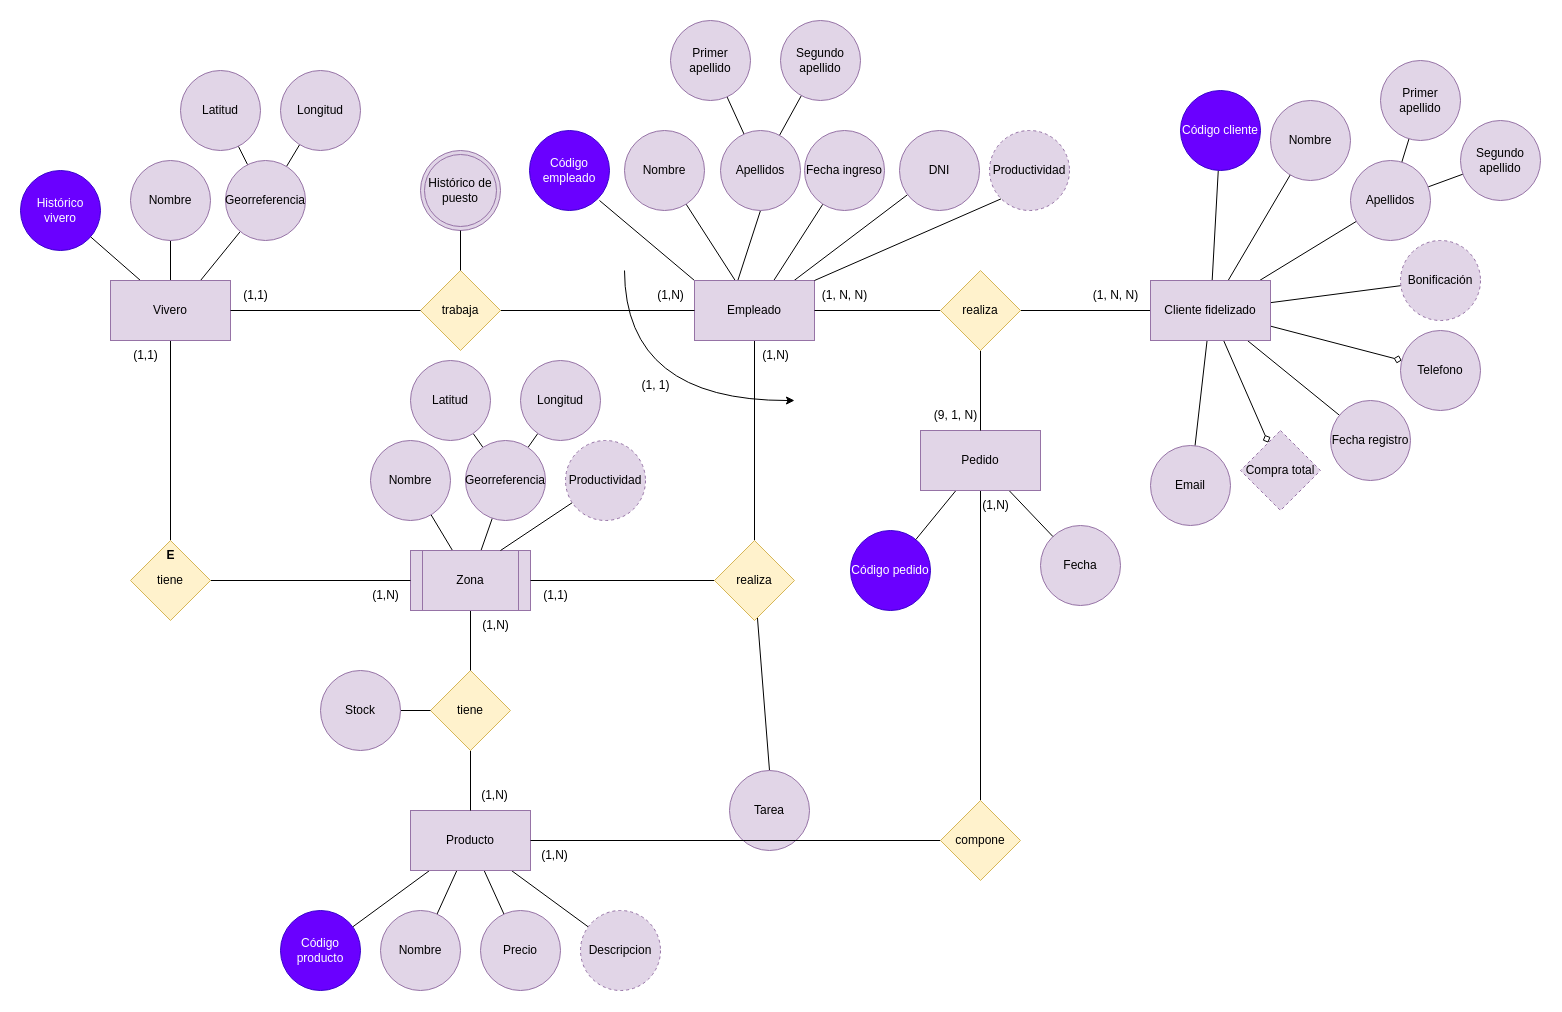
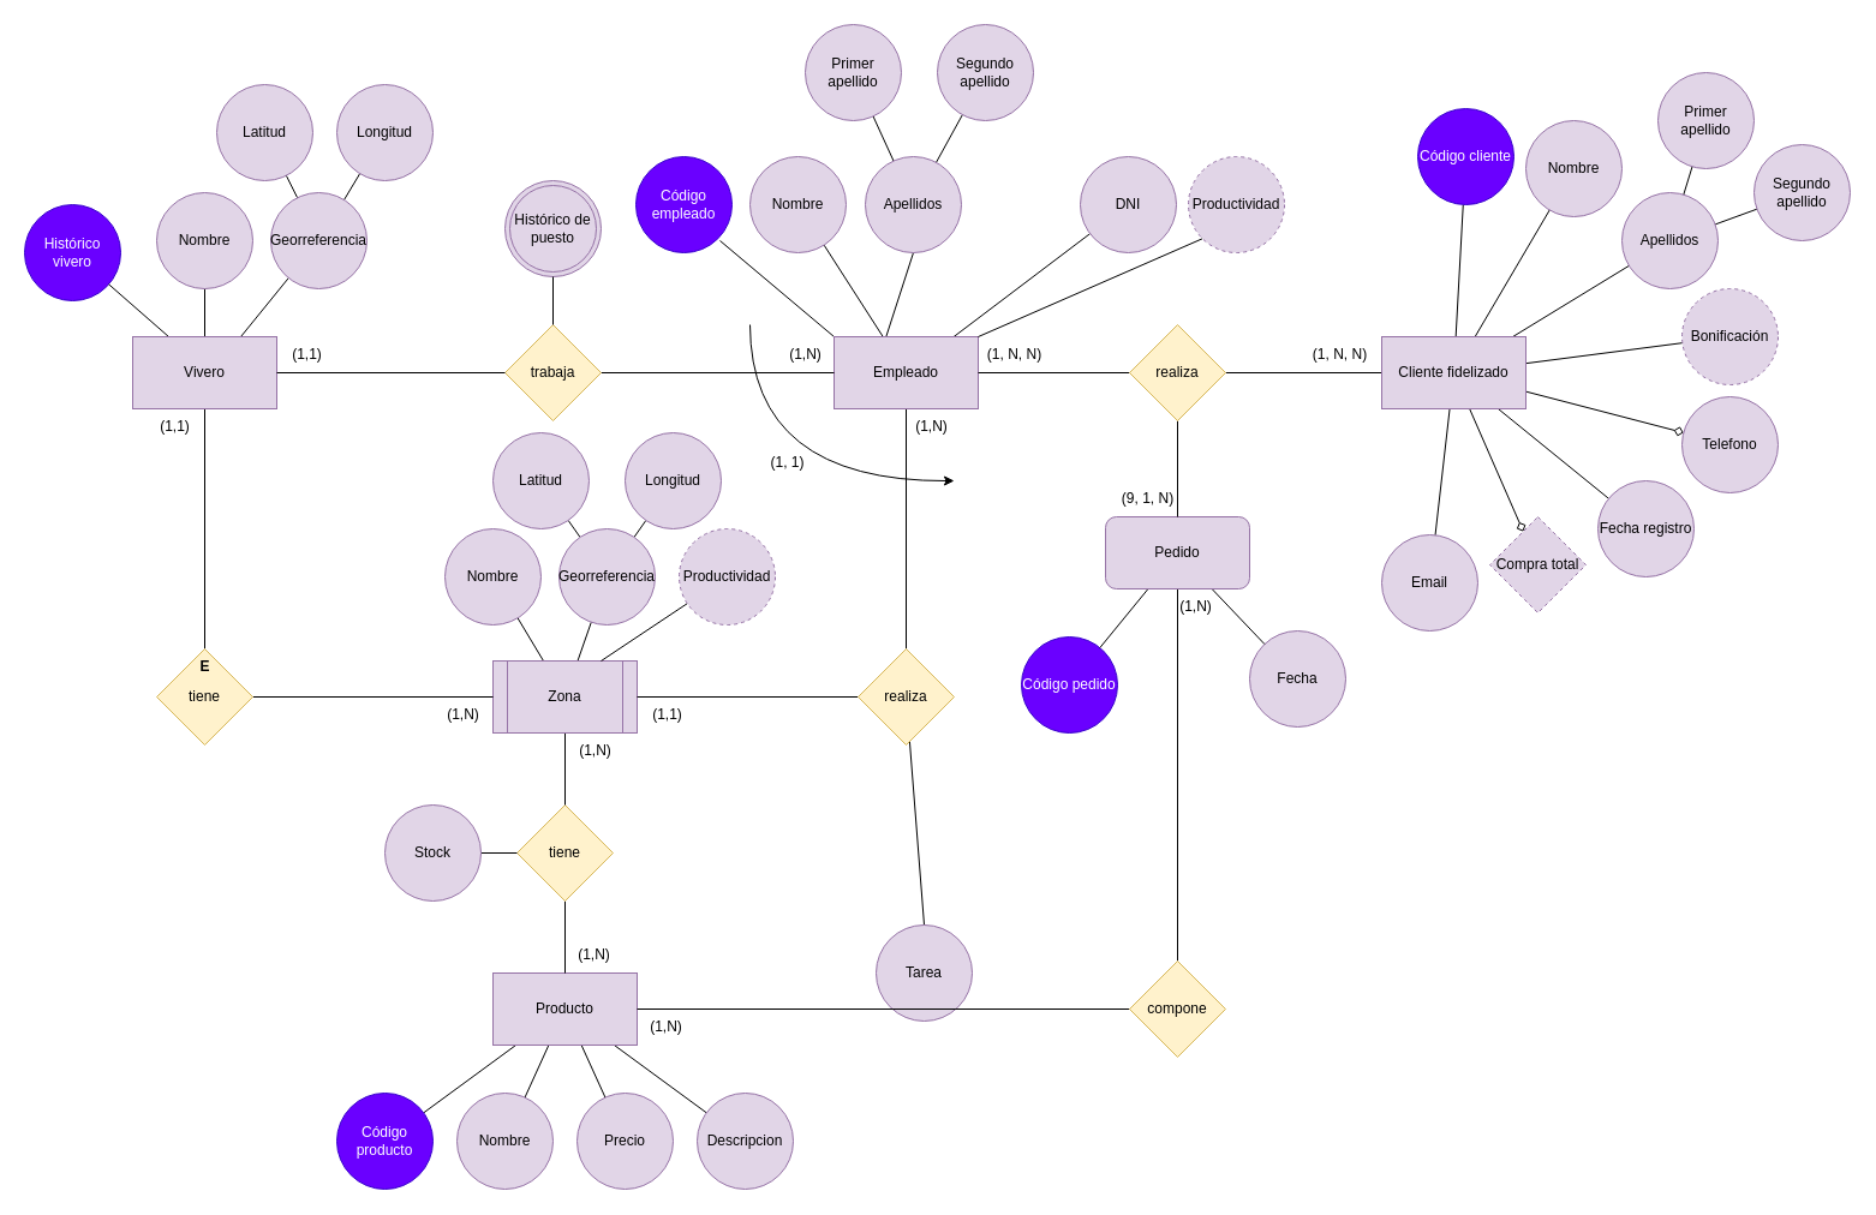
- <mxCell id="49" value="Fecha ingreso" style="ellipse;whiteSpace=wrap;html=1;aspect=fixed;fillColor=#e1d5e7;strokeColor=#9673a6;" vertex="1" parent="1"><mxGeometry x="804" y="130" width="80" height="80" as="geometry" /></mxCell>
- <mxCell id="7" style="rounded=0;orthogonalLoop=1;jettySize=auto;html=1;endArrow=none;endFill=0;" edge="1" parent="1" source="10" target="49"><mxGeometry relative="1" as="geometry" /></mxCell>
- <mxCell id="66" value="Pedido" style="rounded=0;whiteSpace=wrap;html=1;fillColor=#e1d5e7;strokeColor=#9673a6;" vertex="1" parent="1"><mxGeometry x="920" y="430" width="120" height="60" as="geometry" /></mxCell>
+ <mxCell id="66" value="Pedido" style="whiteSpace=wrap;html=1;fillColor=#e1d5e7;strokeColor=#9673a6;rounded=1;" vertex="1" parent="1"><mxGeometry x="920" y="430" width="120" height="60" as="geometry" /></mxCell>
- <mxCell id="25" value="Descripcion" style="ellipse;whiteSpace=wrap;html=1;aspect=fixed;fillColor=#e1d5e7;strokeColor=#9673a6;dashed=1;" vertex="1" parent="1"><mxGeometry x="580" y="910" width="80" height="80" as="geometry" /></mxCell>
+ <mxCell id="25" value="Descripcion" style="ellipse;whiteSpace=wrap;html=1;aspect=fixed;fillColor=#e1d5e7;strokeColor=#9673a6;" vertex="1" parent="1"><mxGeometry x="580" y="910" width="80" height="80" as="geometry" /></mxCell>
